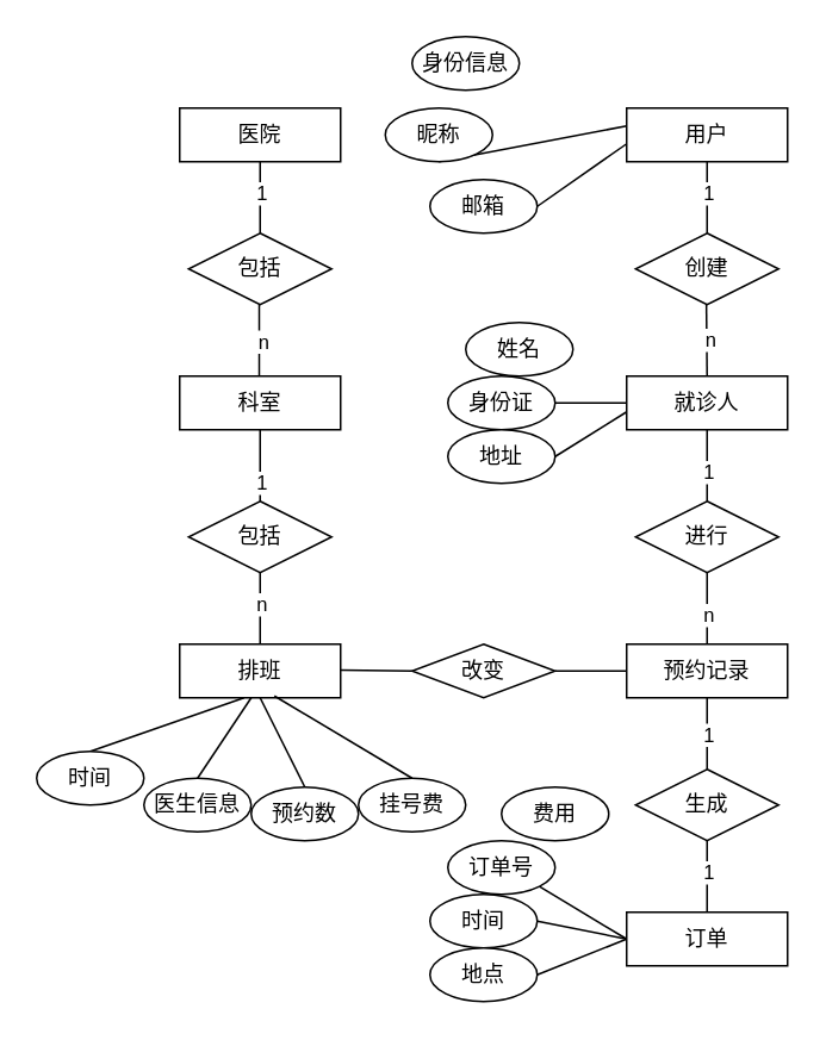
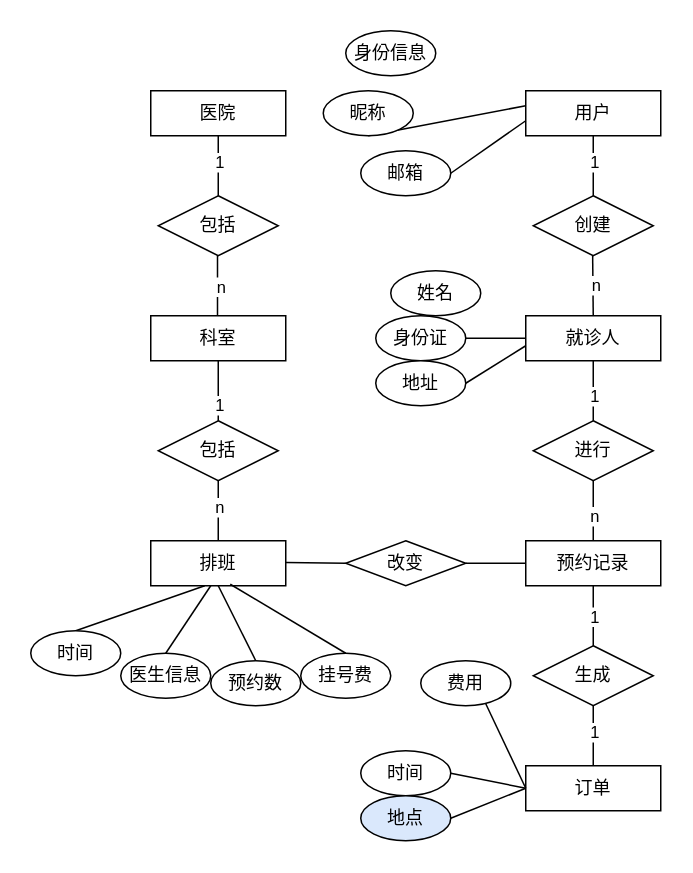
- <mxCell id="53" value="订单号" style="ellipse;whiteSpace=wrap;html=1;" vertex="1" parent="1"><mxGeometry x="250" y="470" width="60" height="30" as="geometry" /></mxCell>
+ <mxCell id="58" value="" style="endArrow=none;html=1;rounded=0;exitX=0;exitY=0.5;exitDx=0;exitDy=0;entryX=0.717;entryY=0.933;entryDx=0;entryDy=0;entryPerimeter=0;" edge="1" parent="1" source="28" target="59"><mxGeometry width="50" height="50" relative="1" as="geometry"><mxPoint x="340" y="530" as="sourcePoint" /><mxPoint x="340" y="470" as="targetPoint" /></mxGeometry></mxCell>
- <mxCell id="52" value="" style="endArrow=none;html=1;rounded=0;exitX=0;exitY=0.5;exitDx=0;exitDy=0;entryX=1;entryY=1;entryDx=0;entryDy=0;" edge="1" parent="1" source="28" target="53"><mxGeometry width="50" height="50" relative="1" as="geometry"><mxPoint x="440" y="530" as="sourcePoint" /><mxPoint x="300" y="500" as="targetPoint" /></mxGeometry></mxCell>
- <mxCell id="57" value="地点" style="ellipse;whiteSpace=wrap;html=1;" vertex="1" parent="1"><mxGeometry x="240" y="530" width="60" height="30" as="geometry" /></mxCell>
+ <mxCell id="57" value="地点" style="ellipse;whiteSpace=wrap;html=1;fillColor=#dae8fc;" vertex="1" parent="1"><mxGeometry x="240" y="530" width="60" height="30" as="geometry" /></mxCell>
